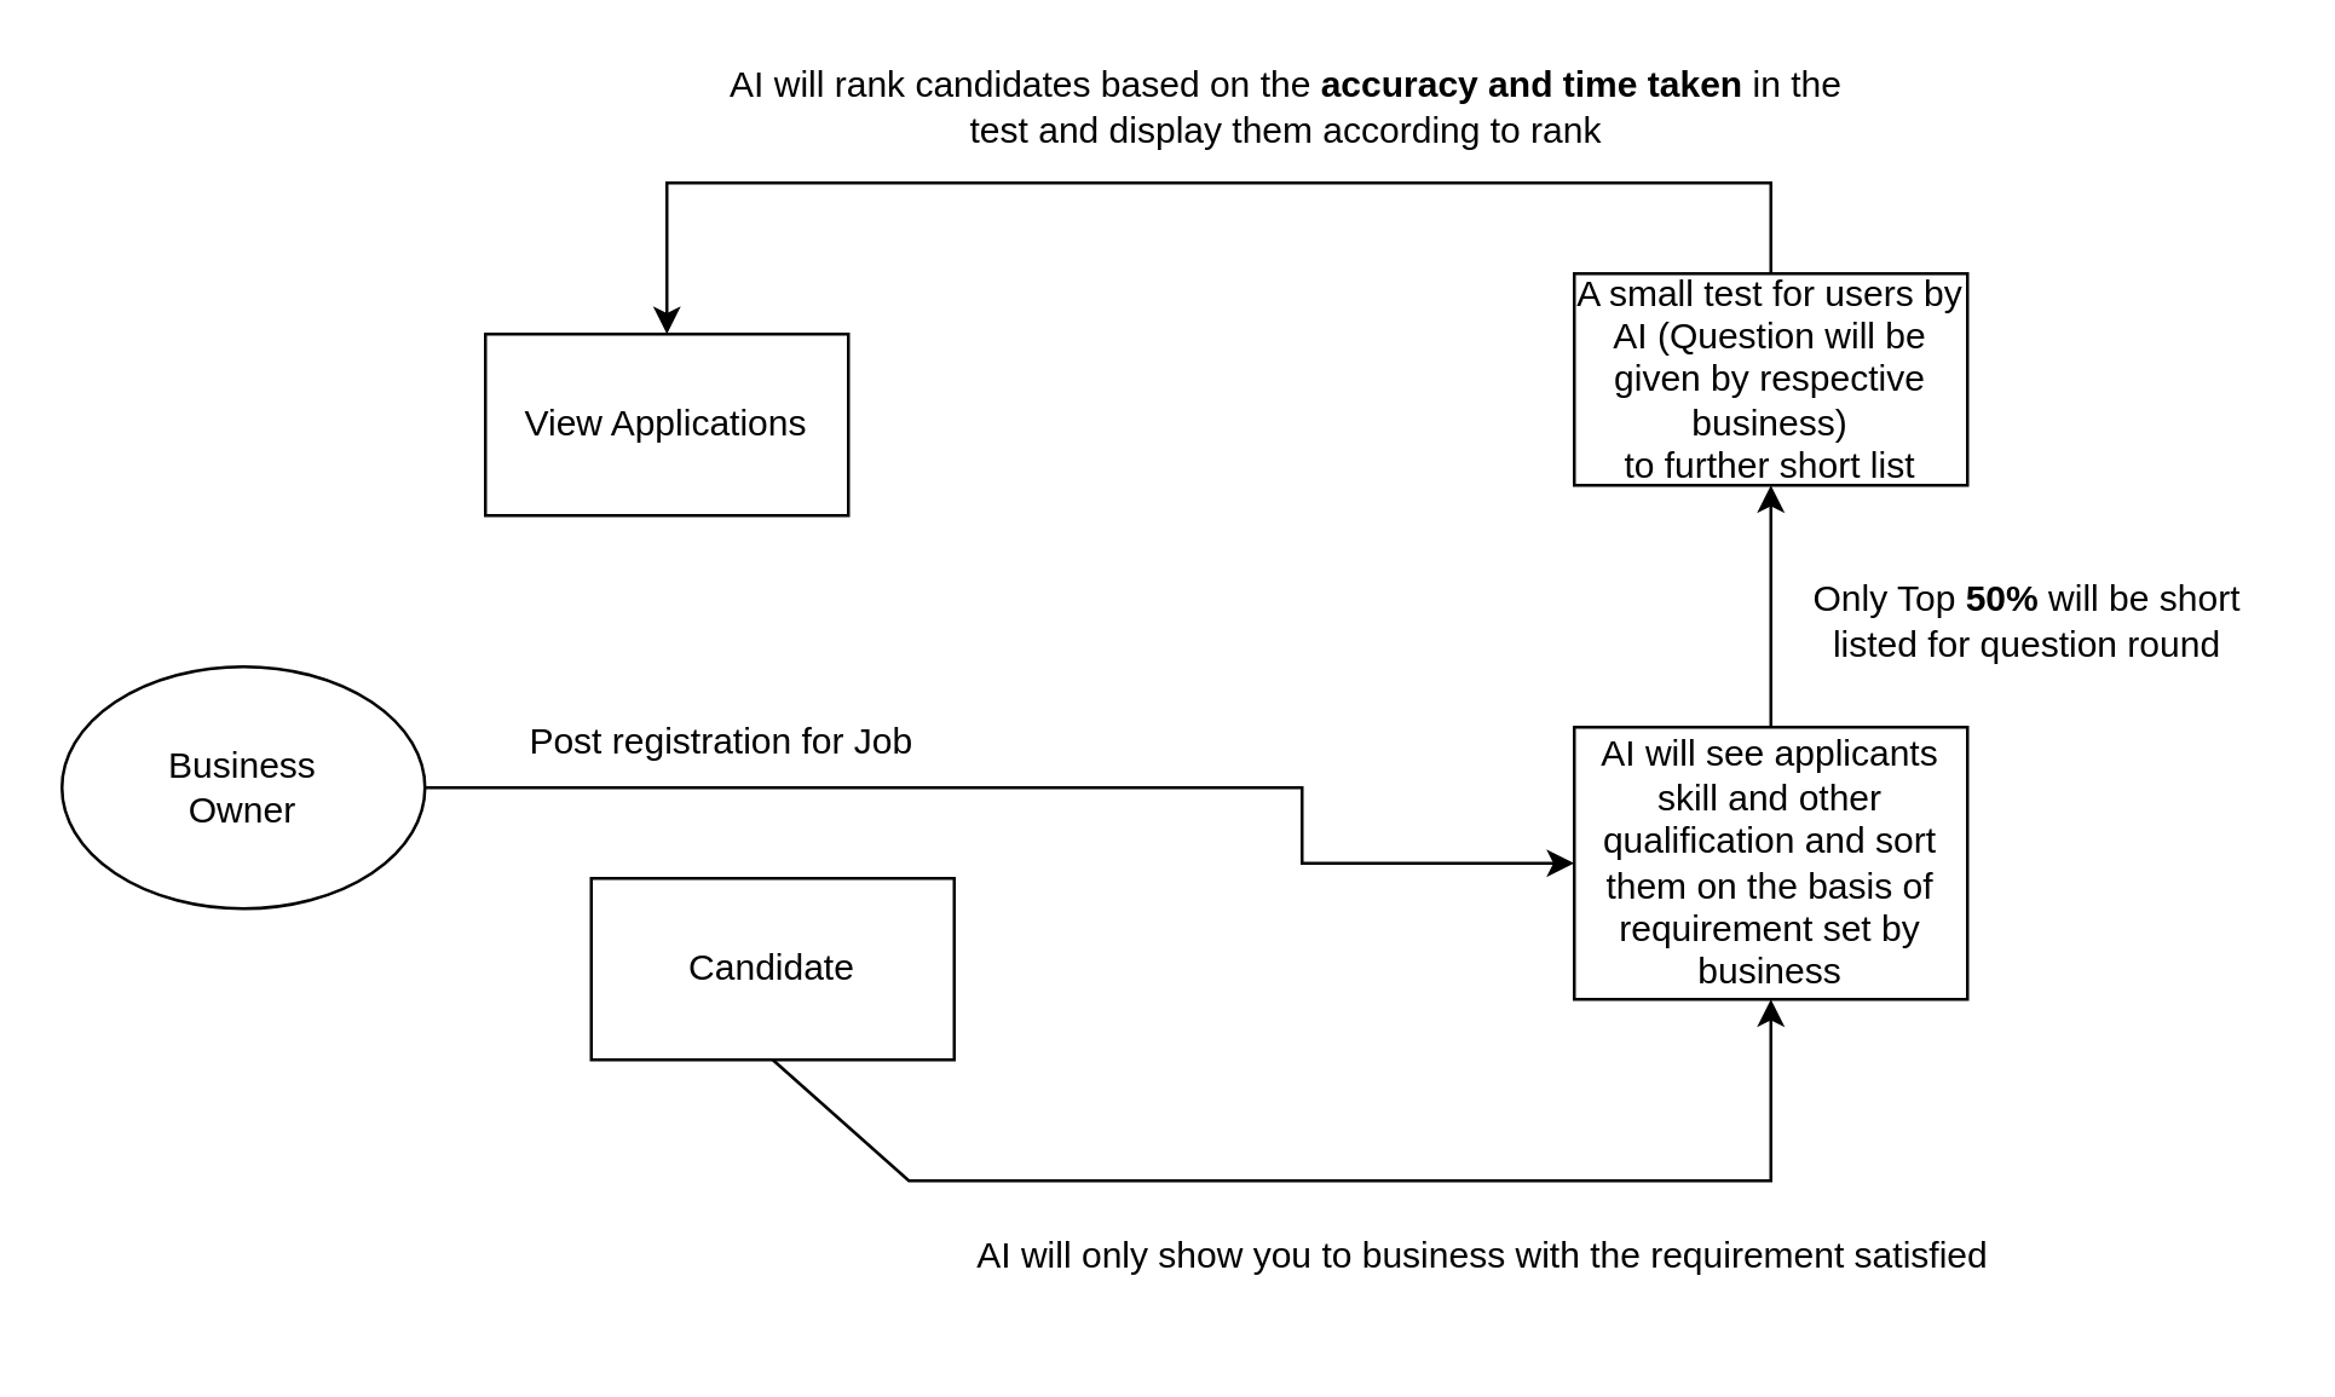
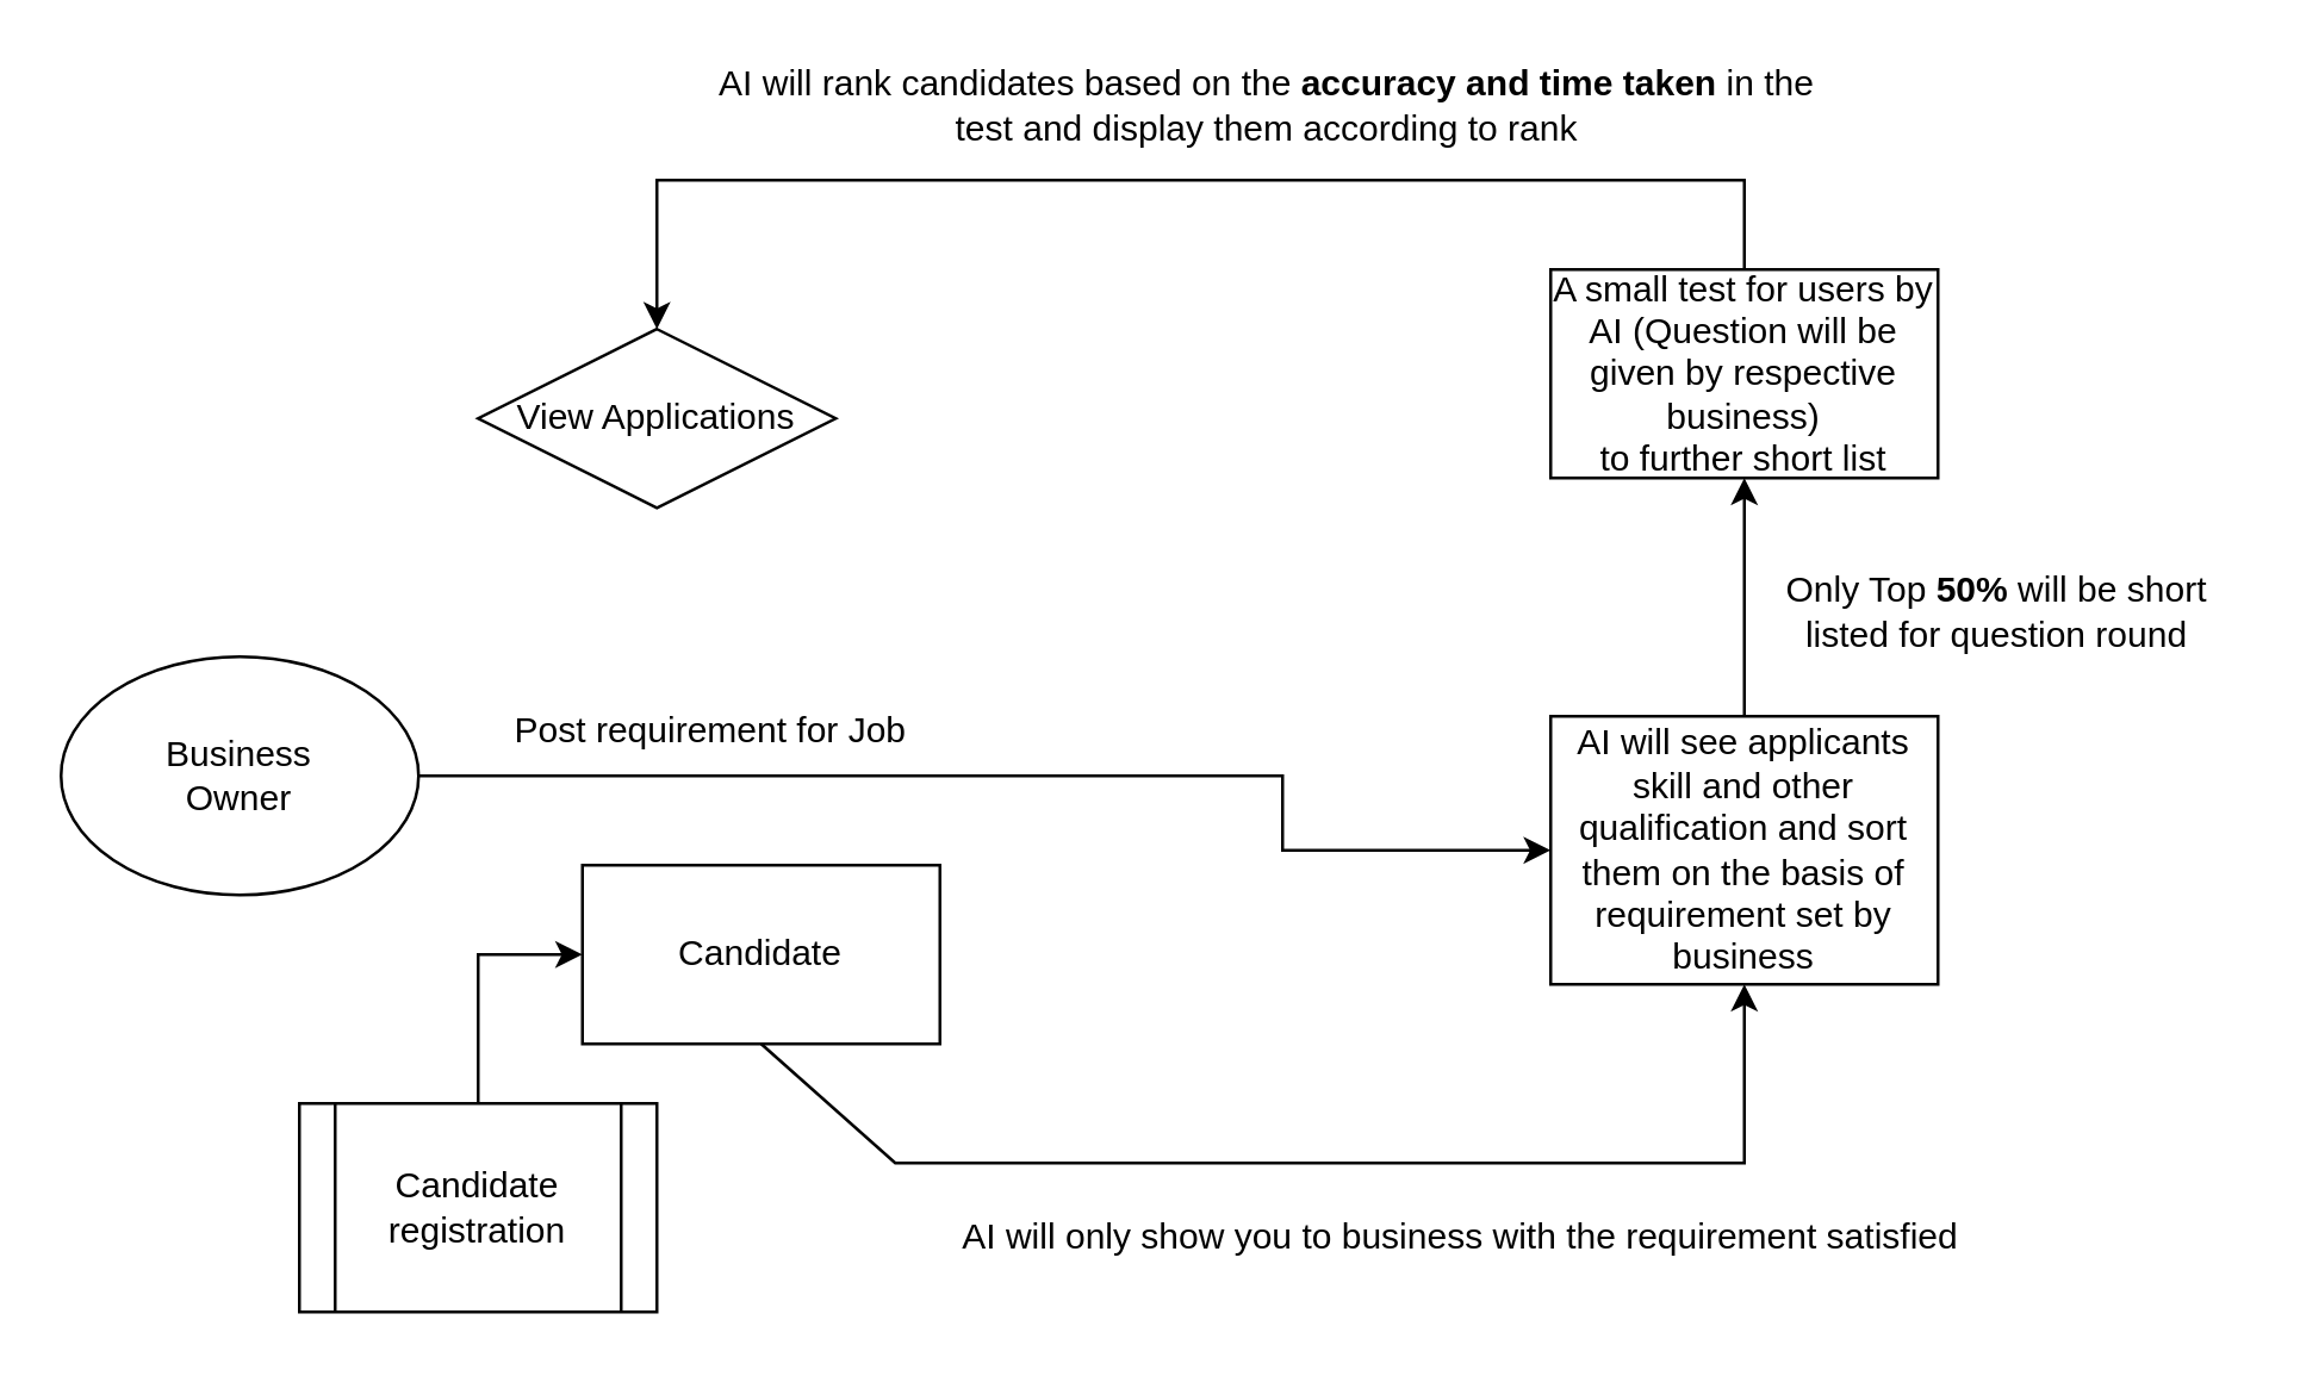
- <mxCell id="2" value="View Applications" style="rounded=0;whiteSpace=wrap;html=1;" parent="1" vertex="1"><mxGeometry x="160" y="110" width="120" height="60" as="geometry" /></mxCell>
+ <mxCell id="2" value="View Applications" style="rhombus;whiteSpace=wrap;html=1;" parent="1" vertex="1"><mxGeometry x="160" y="110" width="120" height="60" as="geometry" /></mxCell>
- <mxCell id="16" value="Post registration for Job&amp;nbsp;" style="text;html=1;align=center;verticalAlign=middle;whiteSpace=wrap;rounded=0;" vertex="1" parent="1"><mxGeometry x="135" y="230" width="210" height="30" as="geometry" /></mxCell>
+ <mxCell id="16" value="Post requirement for Job&amp;nbsp;" style="text;html=1;align=center;verticalAlign=middle;whiteSpace=wrap;rounded=0;" vertex="1" parent="1"><mxGeometry x="135" y="230" width="210" height="30" as="geometry" /></mxCell>
+ <mxCell id="9" value="" style="endArrow=classic;html=1;rounded=0;entryX=0;entryY=0.5;entryDx=0;entryDy=0;exitX=0.5;exitY=0;exitDx=0;exitDy=0;" parent="1" source="7" target="6" edge="1"><mxGeometry width="50" height="50" relative="1" as="geometry"><mxPoint x="260" y="270" as="sourcePoint" /><mxPoint x="310" y="220" as="targetPoint" /><Array as="points"><mxPoint x="160" y="320" /></Array></mxGeometry></mxCell>
+ <mxCell id="7" value="Candidate&lt;div&gt;registration&lt;/div&gt;" style="shape=process;whiteSpace=wrap;html=1;backgroundOutline=1;" parent="1" vertex="1"><mxGeometry x="100" y="370" width="120" height="70" as="geometry" /></mxCell>
